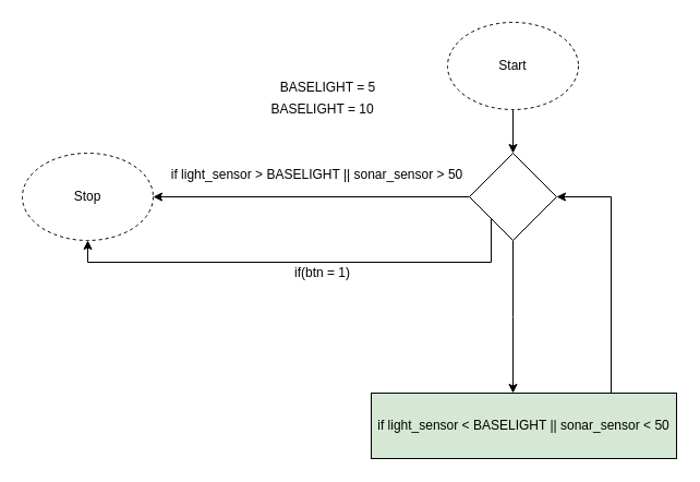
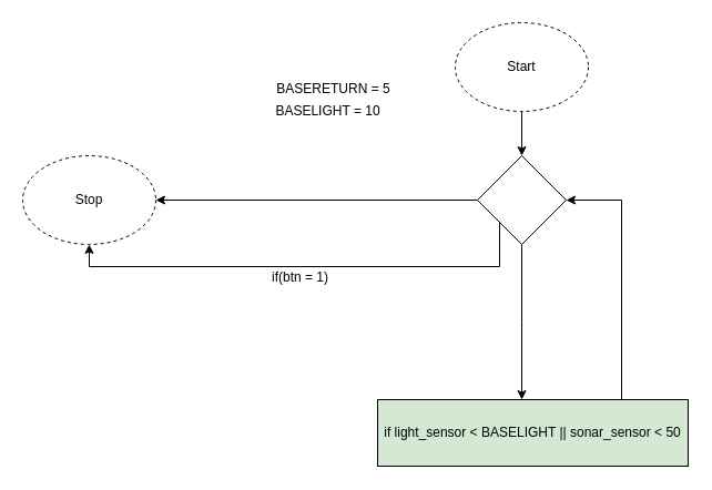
- <mxCell id="9" value="BASELIGHT = 5" style="text;html=1;align=center;verticalAlign=middle;resizable=0;points=[];autosize=1;strokeColor=none;" vertex="1" parent="1"><mxGeometry x="240" y="70" width="120" height="20" as="geometry" /></mxCell>
+ <mxCell id="9" value="BASERETURN = 5" style="text;html=1;align=center;verticalAlign=middle;resizable=0;points=[];autosize=1;strokeColor=none;" vertex="1" parent="1"><mxGeometry x="240" y="70" width="120" height="20" as="geometry" /></mxCell>
- <mxCell id="13" value="if light_sensor &amp;gt; BASELIGHT || sonar_sensor &amp;gt; 50" style="text;html=1;align=center;verticalAlign=middle;resizable=0;points=[];autosize=1;strokeColor=none;fillColor=none;" vertex="1" parent="1"><mxGeometry x="150" y="150" width="280" height="20" as="geometry" /></mxCell>
- <mxCell id="12" value="if(btn = 1)" style="text;html=1;align=center;verticalAlign=middle;resizable=0;points=[];autosize=1;strokeColor=none;fillColor=none;" vertex="1" parent="1"><mxGeometry x="260" y="240" width="70" height="20" as="geometry" /></mxCell>
+ <mxCell id="12" value="if(btn = 1)" style="text;html=1;align=center;verticalAlign=middle;resizable=0;points=[];autosize=1;strokeColor=none;fillColor=none;" vertex="1" parent="1"><mxGeometry x="235" y="240" width="70" height="20" as="geometry" /></mxCell>
